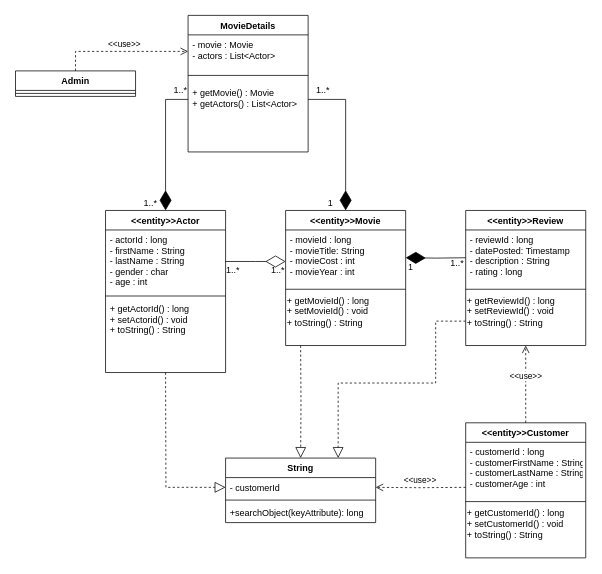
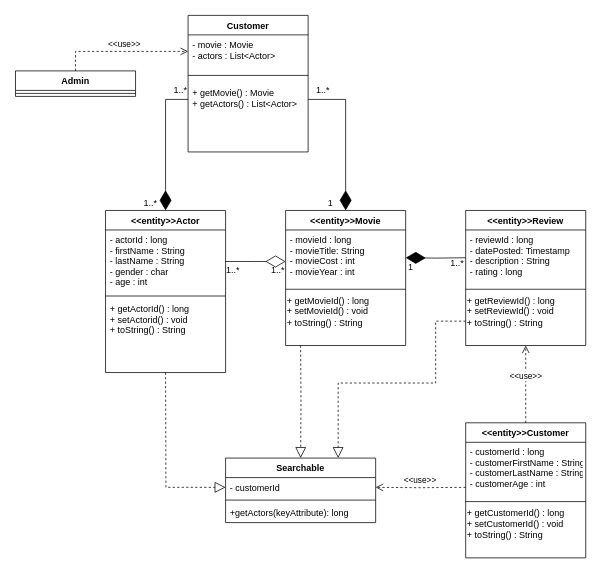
- <mxCell id="6" value="MovieDetails" style="swimlane;fontStyle=1;align=center;verticalAlign=top;childLayout=stackLayout;horizontal=1;startSize=26;horizontalStack=0;resizeParent=1;resizeLast=0;collapsible=1;marginBottom=0;rounded=0;shadow=0;strokeWidth=1;" parent="1" vertex="1"><mxGeometry x="250" y="20" width="160" height="182" as="geometry"><mxRectangle x="130" y="380" width="160" height="26" as="alternateBounds" /></mxGeometry></mxCell>
+ <mxCell id="6" value="Customer" style="swimlane;fontStyle=1;align=center;verticalAlign=top;childLayout=stackLayout;horizontal=1;startSize=26;horizontalStack=0;resizeParent=1;resizeLast=0;collapsible=1;marginBottom=0;rounded=0;shadow=0;strokeWidth=1;" parent="1" vertex="1"><mxGeometry x="250" y="20" width="160" height="182" as="geometry"><mxRectangle x="130" y="380" width="160" height="26" as="alternateBounds" /></mxGeometry></mxCell>
- <mxCell id="16" value="String" style="swimlane;fontStyle=1;align=center;verticalAlign=top;childLayout=stackLayout;horizontal=1;startSize=26;horizontalStack=0;resizeParent=1;resizeParentMax=0;resizeLast=0;collapsible=1;marginBottom=0;" parent="1" vertex="1"><mxGeometry x="300" y="610" width="200" height="86" as="geometry" /></mxCell>
+ <mxCell id="16" value="Searchable" style="swimlane;fontStyle=1;align=center;verticalAlign=top;childLayout=stackLayout;horizontal=1;startSize=26;horizontalStack=0;resizeParent=1;resizeParentMax=0;resizeLast=0;collapsible=1;marginBottom=0;" parent="1" vertex="1"><mxGeometry x="300" y="610" width="200" height="86" as="geometry" /></mxCell>
- <mxCell id="19" value="+searchObject(keyAttribute): long" style="text;strokeColor=none;fillColor=none;align=left;verticalAlign=top;spacingLeft=4;spacingRight=4;overflow=hidden;rotatable=0;points=[[0,0.5],[1,0.5]];portConstraint=eastwest;" parent="16" vertex="1"><mxGeometry y="60" width="200" height="26" as="geometry" /></mxCell>
+ <mxCell id="19" value="+getActors(keyAttribute): long" style="text;strokeColor=none;fillColor=none;align=left;verticalAlign=top;spacingLeft=4;spacingRight=4;overflow=hidden;rotatable=0;points=[[0,0.5],[1,0.5]];portConstraint=eastwest;" parent="16" vertex="1"><mxGeometry y="60" width="200" height="26" as="geometry" /></mxCell>
